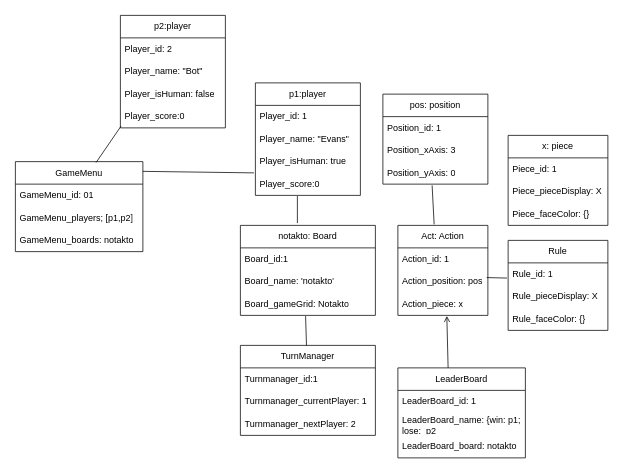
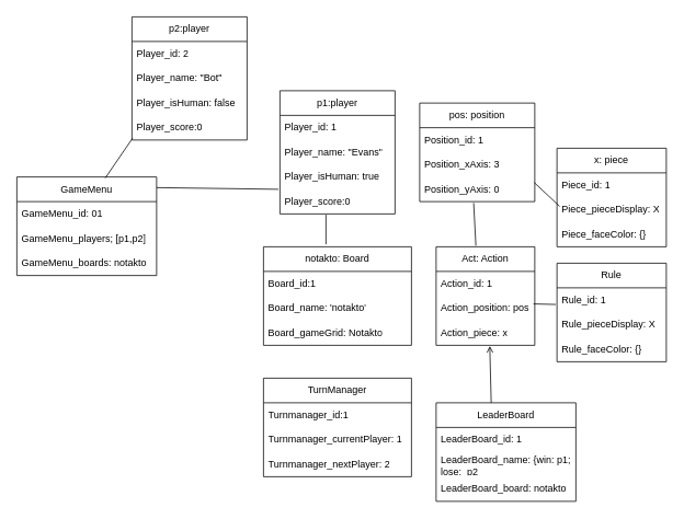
+ <mxCell id="50" value="" style="endArrow=none;html=1;rounded=0;exitX=0.995;exitY=0.225;exitDx=0;exitDy=0;exitPerimeter=0;entryX=0.024;entryY=0.359;entryDx=0;entryDy=0;entryPerimeter=0;" parent="1" source="31" target="48" edge="1"><mxGeometry width="50" height="50" relative="1" as="geometry"><mxPoint x="510" y="370" as="sourcePoint" /><mxPoint x="541" y="371" as="targetPoint" /></mxGeometry></mxCell>
- <mxCell id="42" value="" style="endArrow=none;html=1;rounded=0;entryX=0.483;entryY=1.033;entryDx=0;entryDy=0;entryPerimeter=0;" parent="1" source="20" target="19" edge="1"><mxGeometry width="50" height="50" relative="1" as="geometry"><mxPoint x="214" y="300" as="sourcePoint" /><mxPoint x="364" y="225" as="targetPoint" /></mxGeometry></mxCell>
